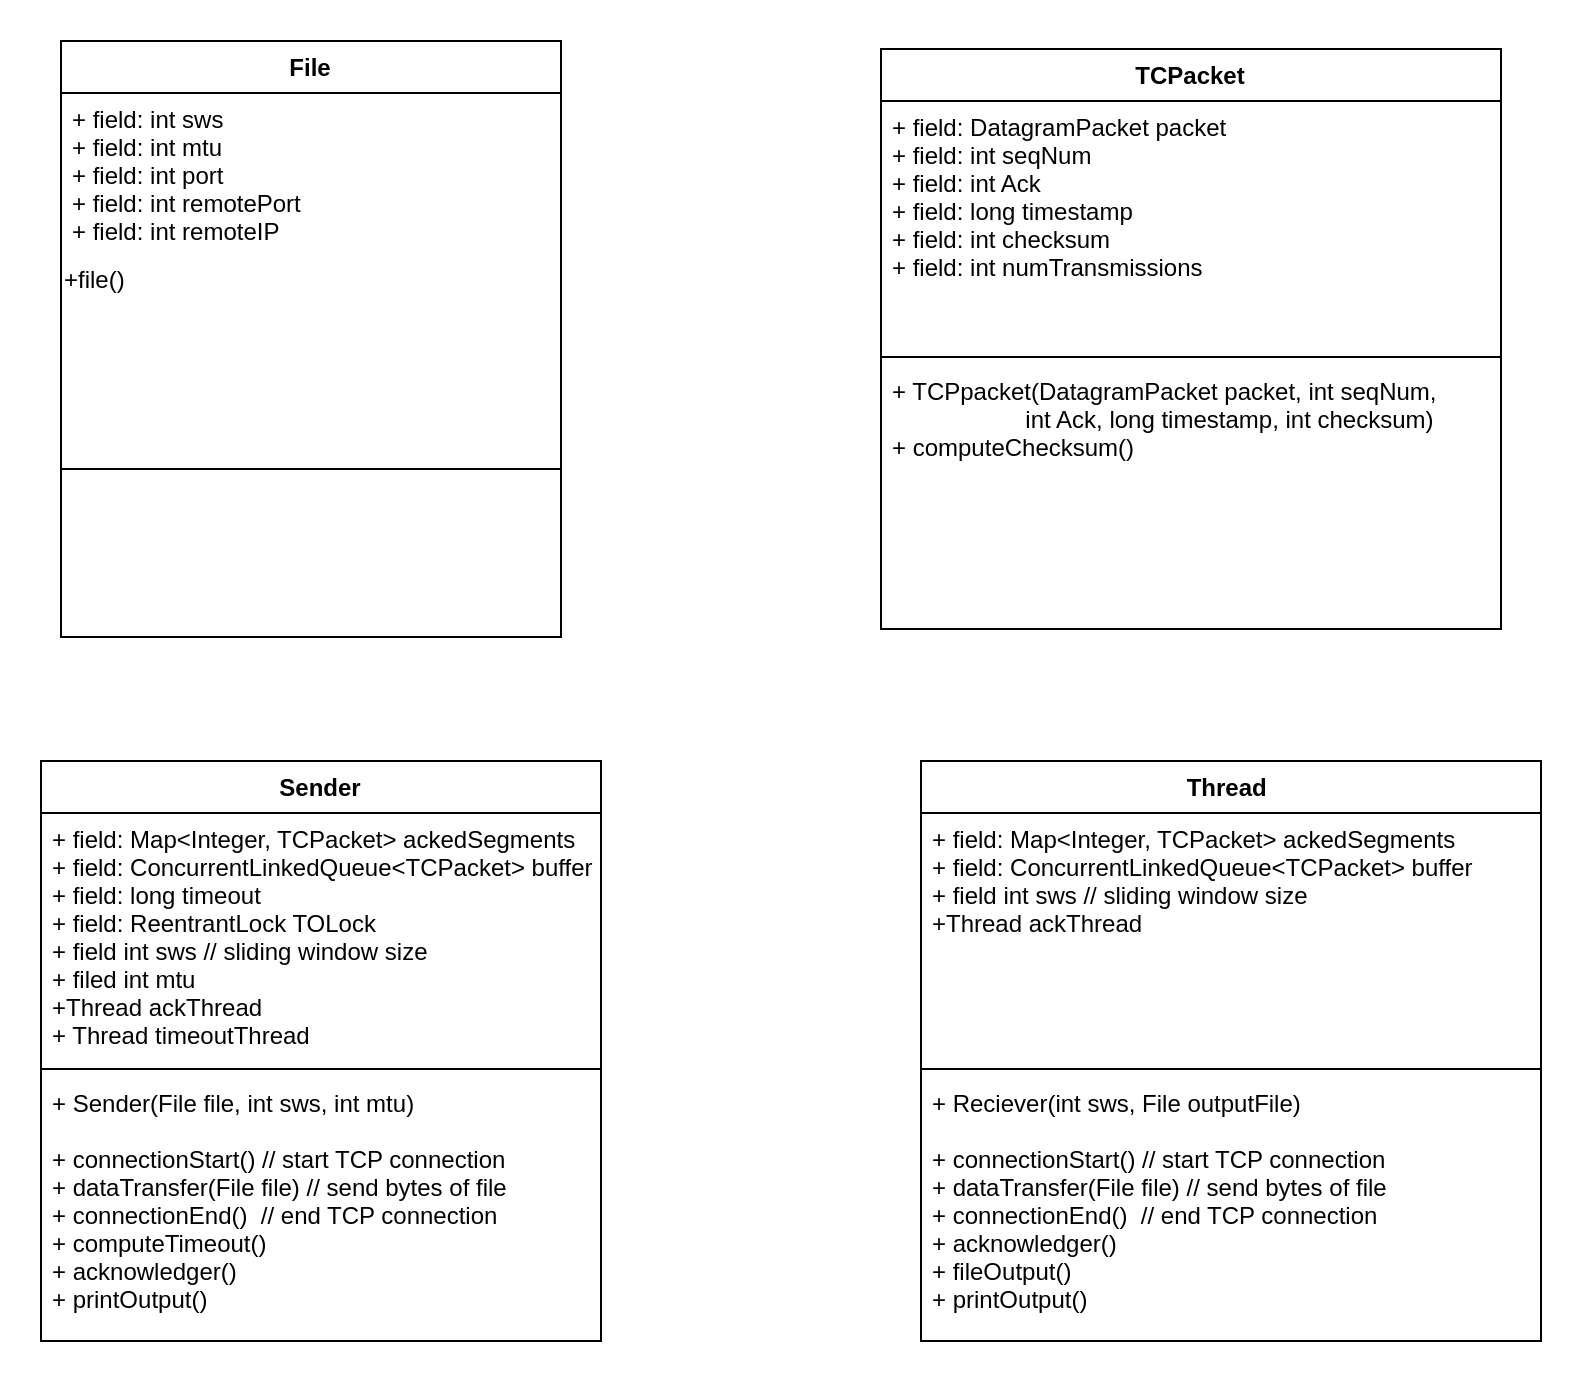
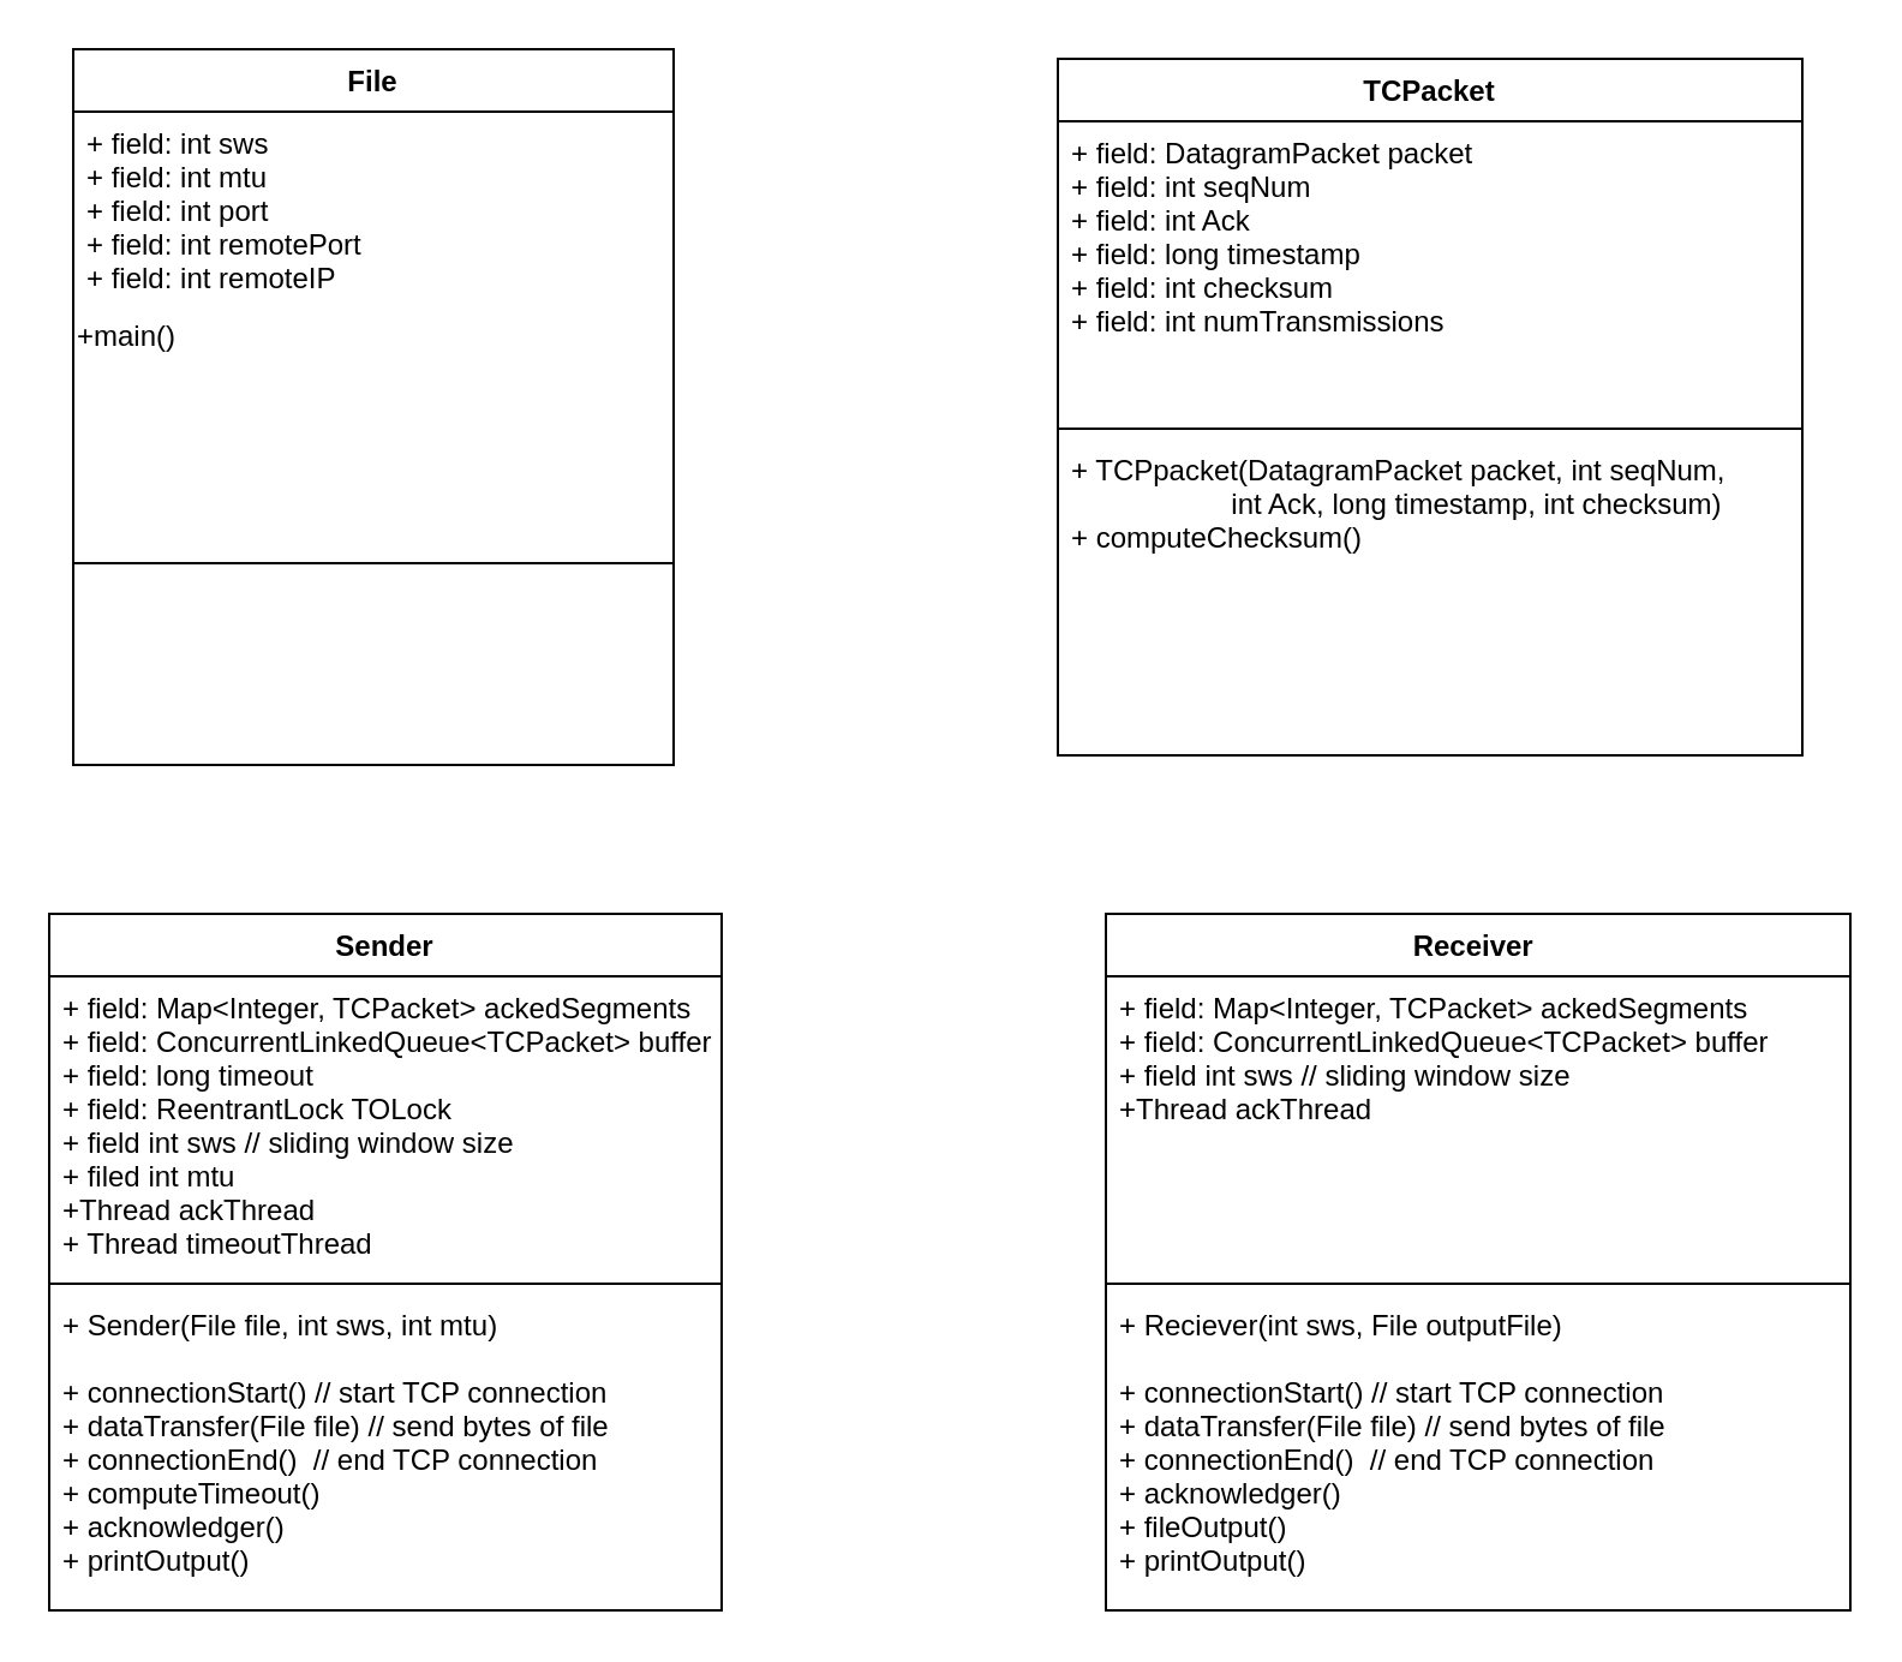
- <mxCell id="8" value="&lt;div align=&quot;left&quot;&gt;+file()&lt;/div&gt;" style="text;html=1;strokeColor=none;fillColor=none;align=left;verticalAlign=middle;whiteSpace=wrap;rounded=0;" parent="6" vertex="1"><mxGeometry y="110" width="250" height="20" as="geometry" /></mxCell>
+ <mxCell id="8" value="&lt;div align=&quot;left&quot;&gt;+main()&lt;/div&gt;" style="text;html=1;strokeColor=none;fillColor=none;align=left;verticalAlign=middle;whiteSpace=wrap;rounded=0;" parent="6" vertex="1"><mxGeometry y="110" width="250" height="20" as="geometry" /></mxCell>
- <mxCell id="10" value="Thread " style="swimlane;fontStyle=1;align=center;verticalAlign=top;childLayout=stackLayout;horizontal=1;startSize=26;horizontalStack=0;resizeParent=1;resizeParentMax=0;resizeLast=0;collapsible=1;marginBottom=0;" vertex="1" parent="1"><mxGeometry x="460" y="380" width="310" height="290" as="geometry" /></mxCell>
+ <mxCell id="10" value="Receiver " style="swimlane;fontStyle=1;align=center;verticalAlign=top;childLayout=stackLayout;horizontal=1;startSize=26;horizontalStack=0;resizeParent=1;resizeParentMax=0;resizeLast=0;collapsible=1;marginBottom=0;" vertex="1" parent="1"><mxGeometry x="460" y="380" width="310" height="290" as="geometry" /></mxCell>
